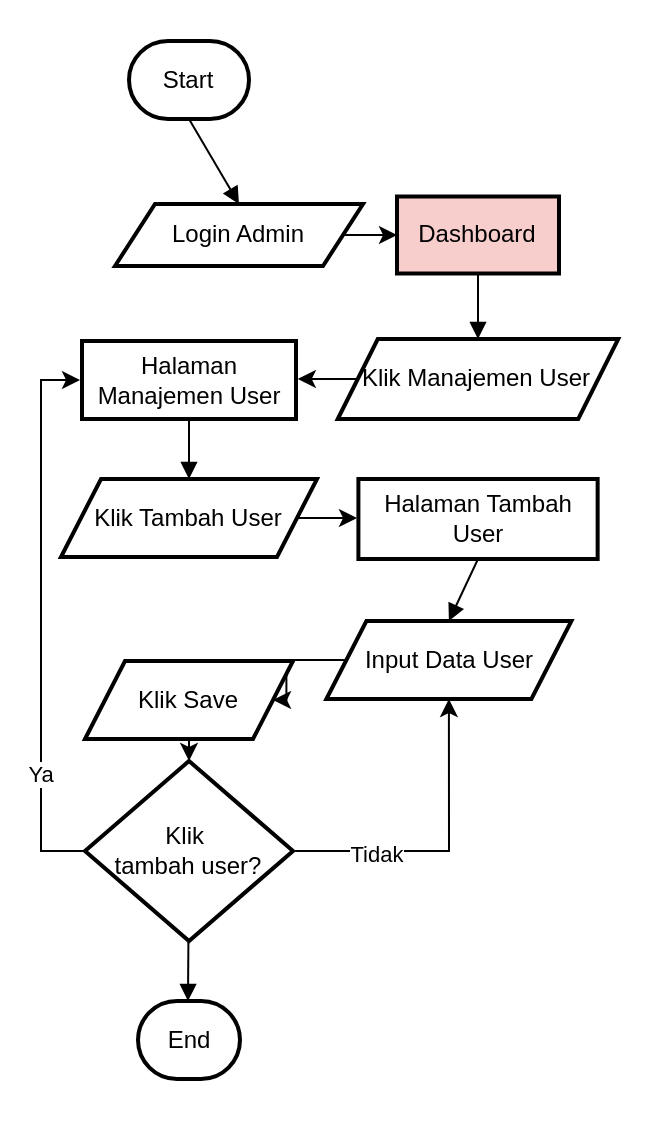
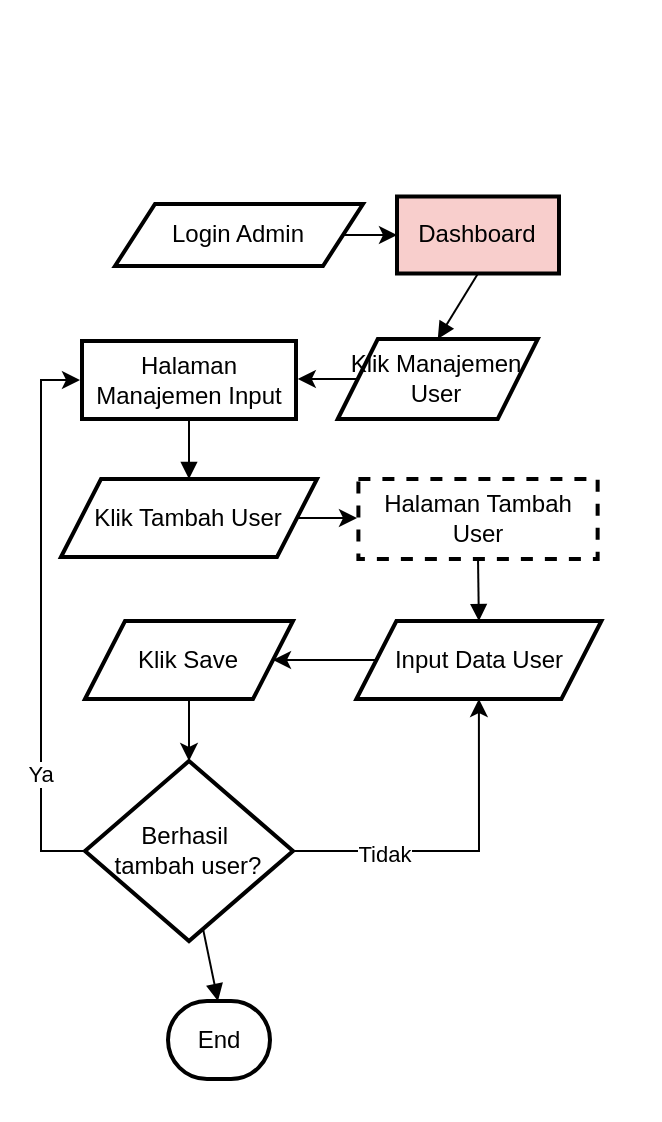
- <mxCell id="2" value="Start" style="rounded=1;whiteSpace=wrap;arcSize=50;strokeWidth=2;" vertex="1" parent="1"><mxGeometry x="64" y="20" width="60" height="39" as="geometry" /></mxCell>
- <mxCell id="17" value="" style="curved=1;startArrow=none;endArrow=block;exitX=0.5;exitY=1;entryX=0.5;entryY=0;rounded=0;" edge="1" parent="1" source="2" target="4"><mxGeometry relative="1" as="geometry"><Array as="points" /></mxGeometry></mxCell>
- <mxCell id="7" value="Klik Manajemen User" style="shape=parallelogram;perimeter=parallelogramPerimeter;fixedSize=1;strokeWidth=2;whiteSpace=wrap;" vertex="1" parent="1"><mxGeometry x="168.38" y="169" width="140.25" height="40" as="geometry" /></mxCell>
+ <mxCell id="7" value="Klik Manajemen User" style="shape=parallelogram;perimeter=parallelogramPerimeter;fixedSize=1;strokeWidth=2;whiteSpace=wrap;" vertex="1" parent="1"><mxGeometry x="168.38" y="169" width="100" height="40" as="geometry" /></mxCell>
- <mxCell id="8" value="Halaman Manajemen User" style="whiteSpace=wrap;strokeWidth=2;" vertex="1" parent="1"><mxGeometry x="40.5" y="170" width="107" height="39" as="geometry" /></mxCell>
+ <mxCell id="8" value="Halaman Manajemen Input" style="whiteSpace=wrap;strokeWidth=2;" vertex="1" parent="1"><mxGeometry x="40.5" y="170" width="107" height="39" as="geometry" /></mxCell>
- <mxCell id="11" value="Halaman Tambah User" style="whiteSpace=wrap;strokeWidth=2;" vertex="1" parent="1"><mxGeometry x="178.7" y="239" width="119.62" height="40" as="geometry" /></mxCell>
+ <mxCell id="11" value="Halaman Tambah User" style="whiteSpace=wrap;strokeWidth=2;dashed=1;" vertex="1" parent="1"><mxGeometry x="178.7" y="239" width="119.62" height="40" as="geometry" /></mxCell>
- <mxCell id="13" value="Input Data User" style="shape=parallelogram;perimeter=parallelogramPerimeter;fixedSize=1;strokeWidth=2;whiteSpace=wrap;" vertex="1" parent="1"><mxGeometry x="162.7" y="310" width="122.5" height="39" as="geometry" /></mxCell>
+ <mxCell id="13" value="Input Data User" style="shape=parallelogram;perimeter=parallelogramPerimeter;fixedSize=1;strokeWidth=2;whiteSpace=wrap;" vertex="1" parent="1"><mxGeometry x="177.7" y="310" width="122.5" height="39" as="geometry" /></mxCell>
- <mxCell id="15" value="Klik Save" style="shape=parallelogram;perimeter=parallelogramPerimeter;fixedSize=1;strokeWidth=2;whiteSpace=wrap;" vertex="1" parent="1"><mxGeometry x="42" y="330" width="104" height="39" as="geometry" /></mxCell>
+ <mxCell id="15" value="Klik Save" style="shape=parallelogram;perimeter=parallelogramPerimeter;fixedSize=1;strokeWidth=2;whiteSpace=wrap;" vertex="1" parent="1"><mxGeometry x="42" y="310" width="104" height="39" as="geometry" /></mxCell>
- <mxCell id="26" value="Klik&amp;nbsp;&lt;div&gt;tambah user?&lt;/div&gt;" style="rhombus;whiteSpace=wrap;html=1;strokeWidth=2;" vertex="1" parent="1"><mxGeometry x="42" y="380" width="104" height="90" as="geometry" /></mxCell>
+ <mxCell id="26" value="Berhasil&amp;nbsp;&lt;div&gt;tambah user?&lt;/div&gt;" style="rhombus;whiteSpace=wrap;html=1;strokeWidth=2;" vertex="1" parent="1"><mxGeometry x="42" y="380" width="104" height="90" as="geometry" /></mxCell>
- <mxCell id="16" value="End" style="rounded=1;whiteSpace=wrap;arcSize=50;strokeWidth=2;" vertex="1" parent="1"><mxGeometry x="68.5" y="500" width="51" height="39" as="geometry" /></mxCell>
+ <mxCell id="16" value="End" style="rounded=1;whiteSpace=wrap;arcSize=50;strokeWidth=2;" vertex="1" parent="1"><mxGeometry x="83.5" y="500" width="51" height="39" as="geometry" /></mxCell>
